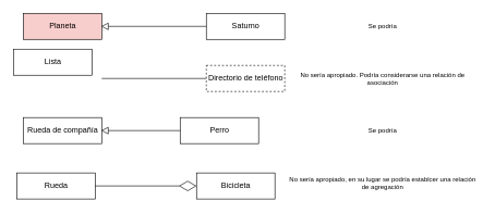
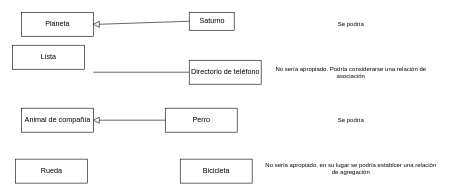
- <mxCell id="2" value="Planeta" style="html=1;fillColor=#f8cecc;" vertex="1" parent="1"><mxGeometry x="35" y="20" width="120" height="40" as="geometry" /></mxCell>
+ <mxCell id="2" value="Planeta" style="html=1;" vertex="1" parent="1"><mxGeometry x="35" y="20" width="120" height="40" as="geometry" /></mxCell>
- <mxCell id="3" value="Saturno" style="html=1;" vertex="1" parent="1"><mxGeometry x="315" y="20" width="120" height="40" as="geometry" /></mxCell>
+ <mxCell id="3" value="Saturno" style="html=1;" vertex="1" parent="1"><mxGeometry x="315" y="20" width="75" height="30" as="geometry" /></mxCell>
- <mxCell id="4" value="Directorio de teléfono" style="html=1;dashed=1;" vertex="1" parent="1"><mxGeometry x="315" y="100" width="120" height="40" as="geometry" /></mxCell>
+ <mxCell id="4" value="Directorio de teléfono" style="html=1;" vertex="1" parent="1"><mxGeometry x="315" y="100" width="120" height="40" as="geometry" /></mxCell>
- <mxCell id="7" value="Rueda de compañía" style="html=1;" vertex="1" parent="1"><mxGeometry x="35" y="180" width="120" height="40" as="geometry" /></mxCell>
+ <mxCell id="7" value="Animal de compañía" style="html=1;" vertex="1" parent="1"><mxGeometry x="35" y="180" width="120" height="40" as="geometry" /></mxCell>
- <mxCell id="18" value="" style="endArrow=diamondThin;endFill=0;endSize=24;html=1;fontSize=10;entryX=0;entryY=0.5;entryDx=0;entryDy=0;exitX=1;exitY=0.5;exitDx=0;exitDy=0;" edge="1" parent="1" source="8" target="9"><mxGeometry width="160" relative="1" as="geometry"><mxPoint x="315" y="220" as="sourcePoint" /><mxPoint x="465" y="220" as="targetPoint" /></mxGeometry></mxCell>
